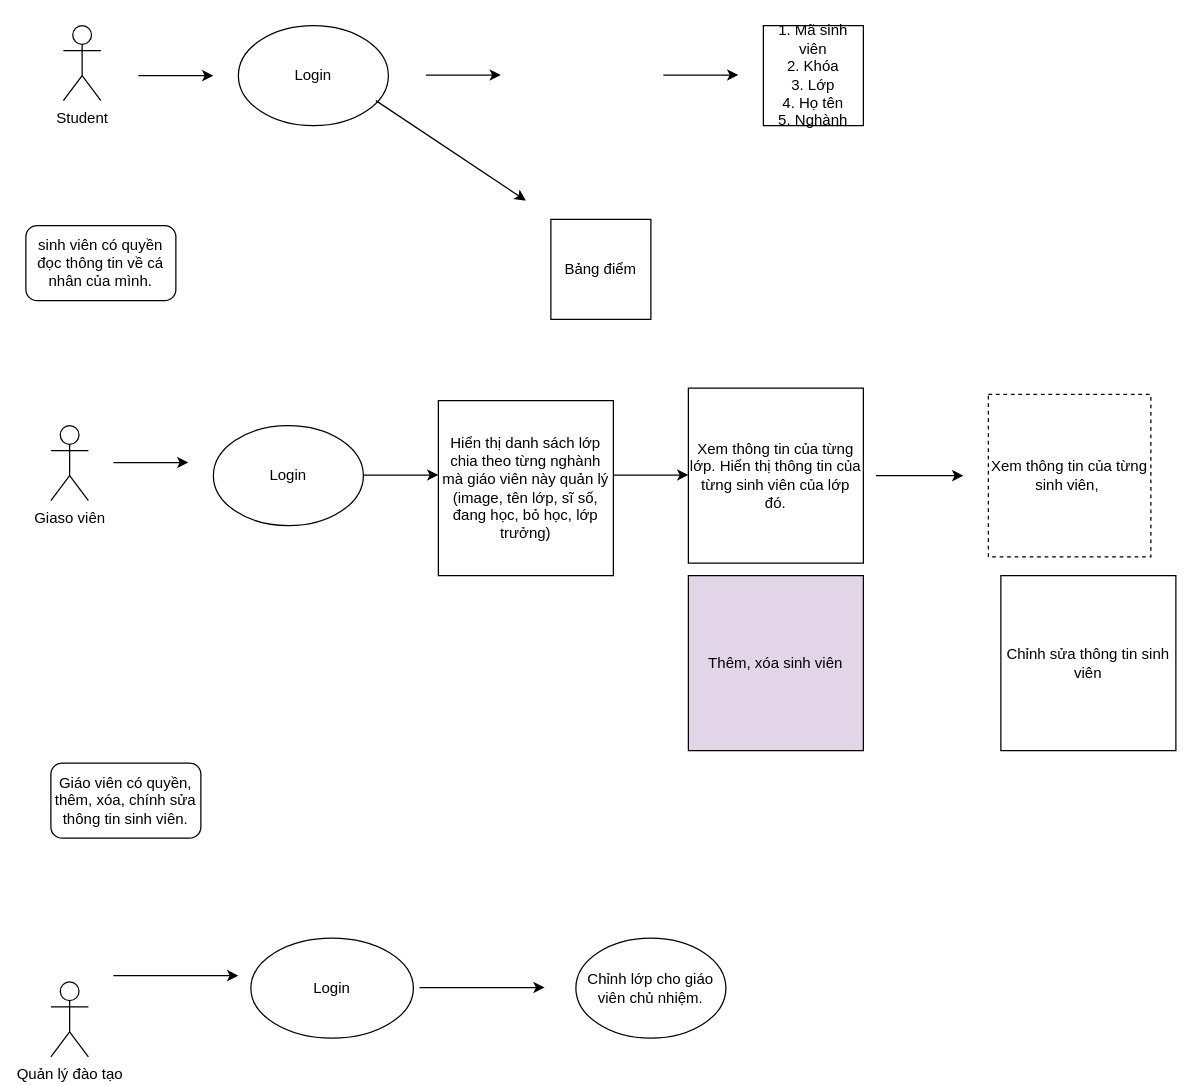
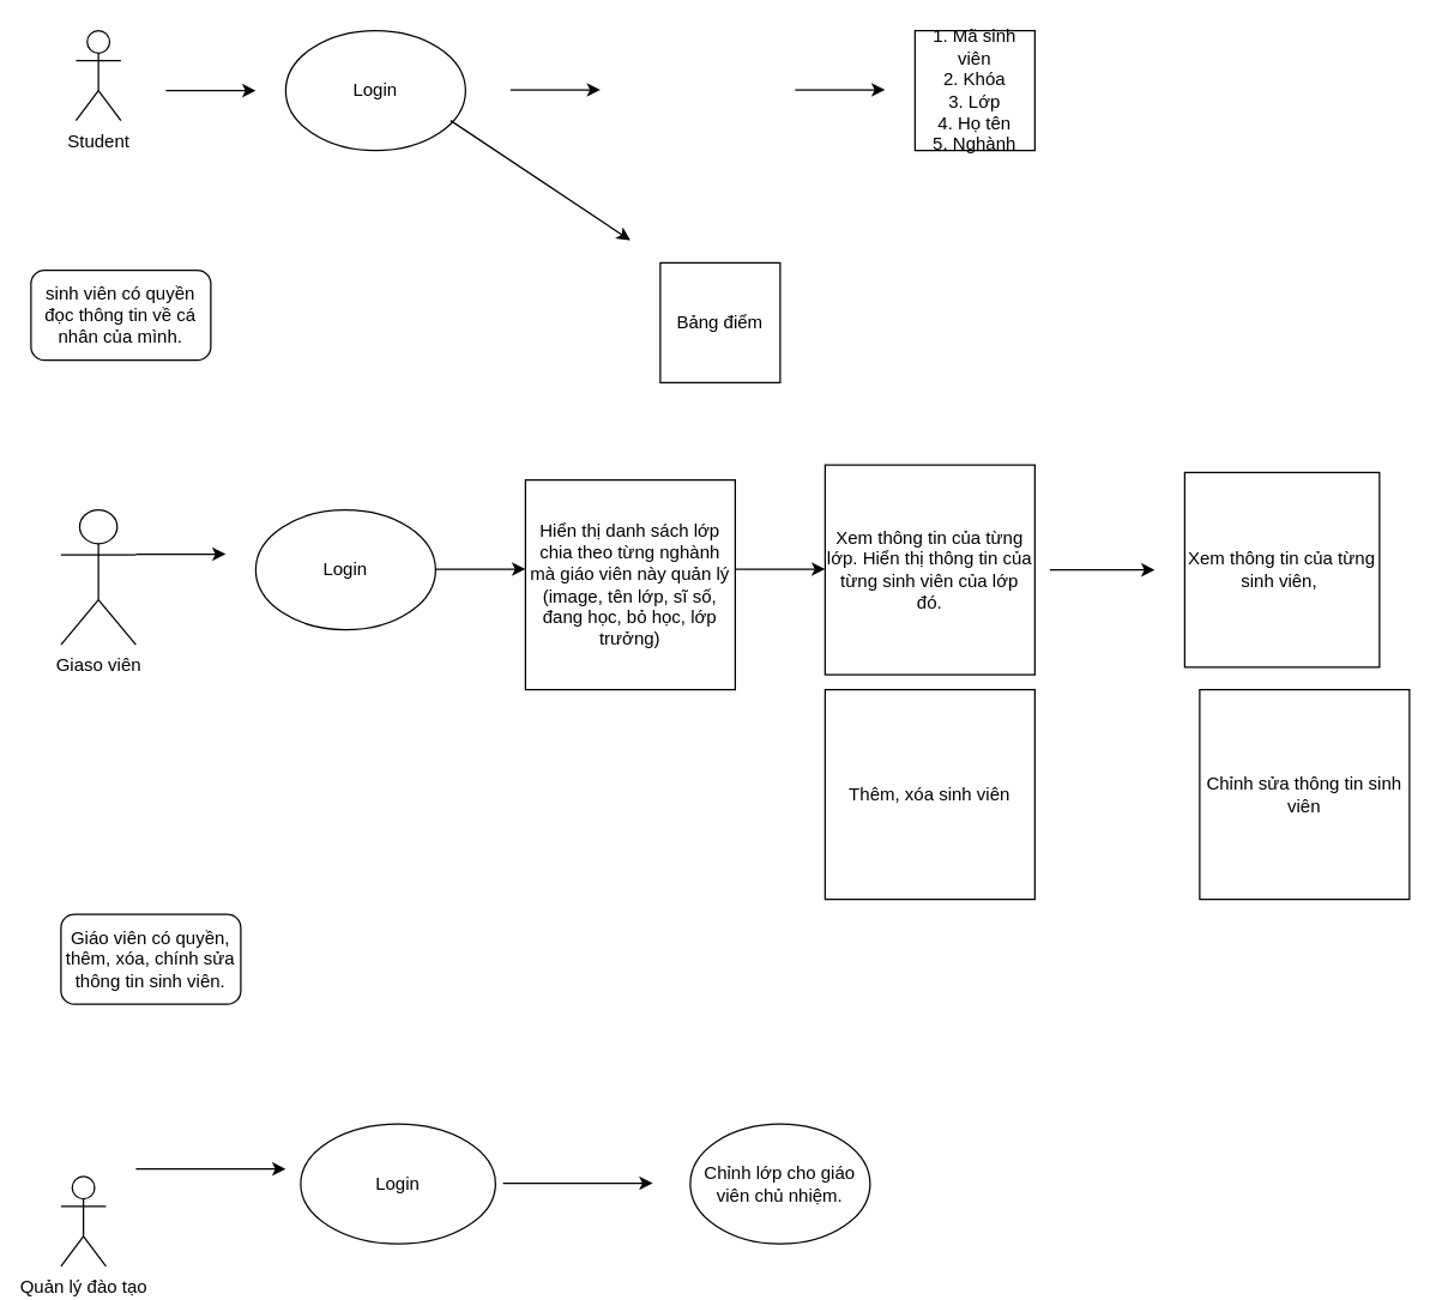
- <mxCell id="10" value="Giaso viên" style="shape=umlActor;verticalLabelPosition=bottom;verticalAlign=top;html=1;outlineConnect=0;" parent="1" vertex="1"><mxGeometry x="40" y="340" width="30" height="60" as="geometry" /></mxCell>
+ <mxCell id="10" value="Giaso viên" style="shape=umlActor;verticalLabelPosition=bottom;verticalAlign=top;html=1;outlineConnect=0;" parent="1" vertex="1"><mxGeometry x="40" y="340" width="50" height="90" as="geometry" /></mxCell>
- <mxCell id="18" value="Xem thông tin của từng sinh viên,&amp;nbsp;" style="whiteSpace=wrap;html=1;aspect=fixed;dashed=1;" parent="1" vertex="1"><mxGeometry x="790" y="315" width="130" height="130" as="geometry" /></mxCell>
+ <mxCell id="18" value="Xem thông tin của từng sinh viên,&amp;nbsp;" style="whiteSpace=wrap;html=1;aspect=fixed;" parent="1" vertex="1"><mxGeometry x="790" y="315" width="130" height="130" as="geometry" /></mxCell>
- <mxCell id="24" value="Thêm, xóa sinh viên" style="whiteSpace=wrap;html=1;aspect=fixed;fillColor=#e1d5e7;" parent="1" vertex="1"><mxGeometry x="550" y="460" width="140" height="140" as="geometry" /></mxCell>
+ <mxCell id="24" value="Thêm, xóa sinh viên" style="whiteSpace=wrap;html=1;aspect=fixed;" parent="1" vertex="1"><mxGeometry x="550" y="460" width="140" height="140" as="geometry" /></mxCell>
